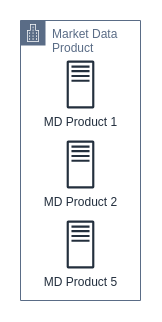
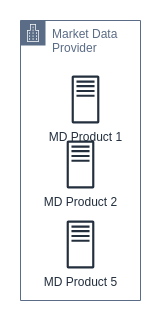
- <mxCell id="2" value="Market Data Product" style="points=[[0,0],[0.25,0],[0.5,0],[0.75,0],[1,0],[1,0.25],[1,0.5],[1,0.75],[1,1],[0.75,1],[0.5,1],[0.25,1],[0,1],[0,0.75],[0,0.5],[0,0.25]];outlineConnect=0;gradientColor=none;html=1;whiteSpace=wrap;fontSize=12;fontStyle=0;container=1;pointerEvents=0;collapsible=0;recursiveResize=0;shape=mxgraph.aws4.group;grIcon=mxgraph.aws4.group_corporate_data_center;strokeColor=#5A6C86;fillColor=none;verticalAlign=top;align=left;spacingLeft=30;fontColor=#5A6C86;dashed=0;" vertex="1" parent="1"><mxGeometry x="20" y="20" width="120" height="280" as="geometry" /></mxCell>
+ <mxCell id="2" value="Market Data Provider" style="points=[[0,0],[0.25,0],[0.5,0],[0.75,0],[1,0],[1,0.25],[1,0.5],[1,0.75],[1,1],[0.75,1],[0.5,1],[0.25,1],[0,1],[0,0.75],[0,0.5],[0,0.25]];outlineConnect=0;gradientColor=none;html=1;whiteSpace=wrap;fontSize=12;fontStyle=0;container=1;pointerEvents=0;collapsible=0;recursiveResize=0;shape=mxgraph.aws4.group;grIcon=mxgraph.aws4.group_corporate_data_center;strokeColor=#5A6C86;fillColor=none;verticalAlign=top;align=left;spacingLeft=30;fontColor=#5A6C86;dashed=0;" vertex="1" parent="1"><mxGeometry x="20" y="20" width="120" height="280" as="geometry" /></mxCell>
- <mxCell id="3" value="MD Product 1" style="sketch=0;outlineConnect=0;fontColor=#232F3E;gradientColor=none;fillColor=#232F3D;strokeColor=none;dashed=0;verticalLabelPosition=bottom;verticalAlign=top;align=center;html=1;fontSize=12;fontStyle=0;aspect=fixed;pointerEvents=1;shape=mxgraph.aws4.traditional_server;" vertex="1" parent="2"><mxGeometry x="46.16" y="40" width="27.69" height="48" as="geometry" /></mxCell>
+ <mxCell id="3" value="MD Product 1" style="sketch=0;outlineConnect=0;fontColor=#232F3E;gradientColor=none;fillColor=#232F3D;strokeColor=none;dashed=0;verticalLabelPosition=bottom;verticalAlign=top;align=center;html=1;fontSize=12;fontStyle=0;aspect=fixed;pointerEvents=1;shape=mxgraph.aws4.traditional_server;" vertex="1" parent="2"><mxGeometry x="51.16" y="55" width="27.69" height="48" as="geometry" /></mxCell>
